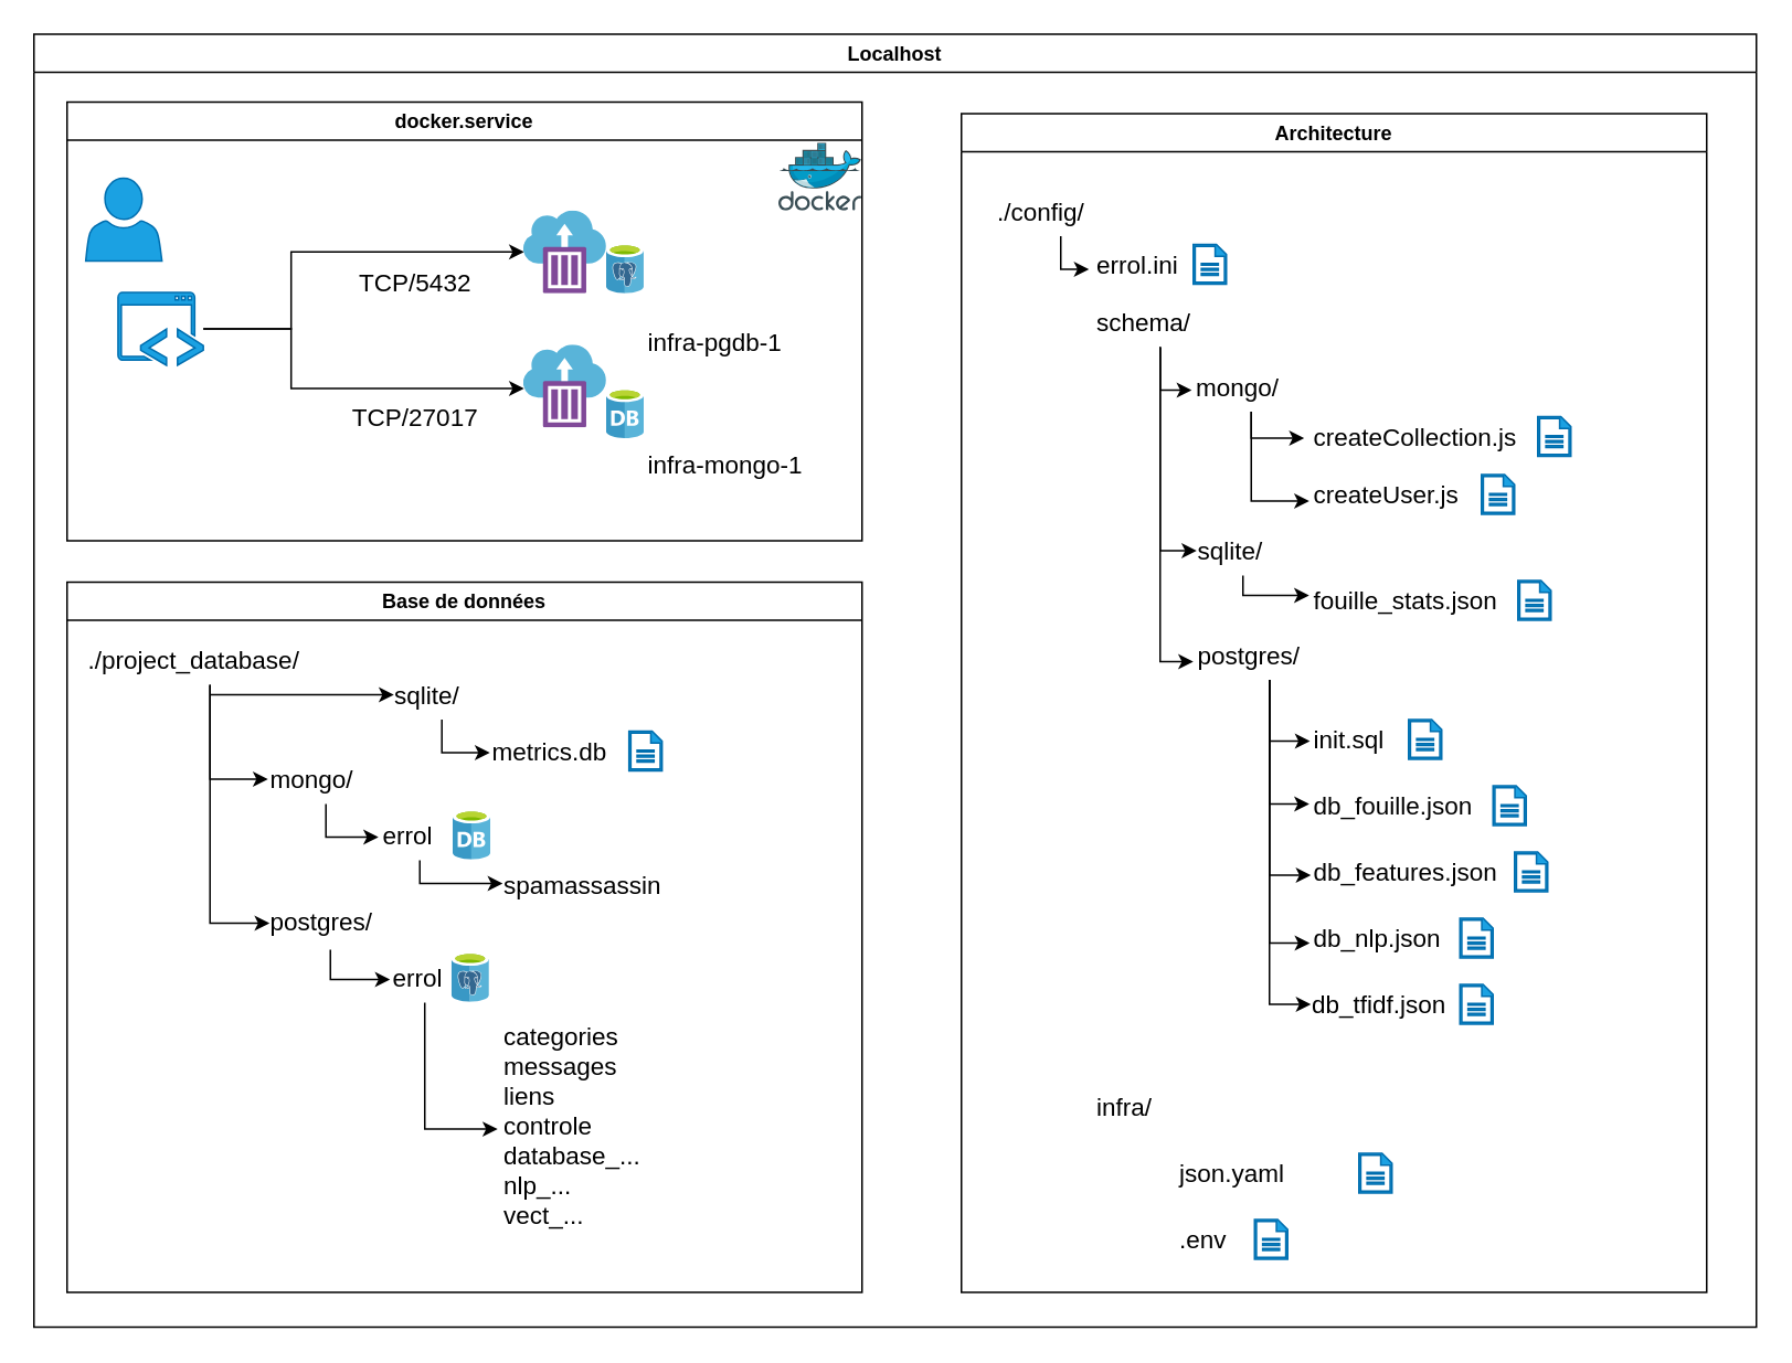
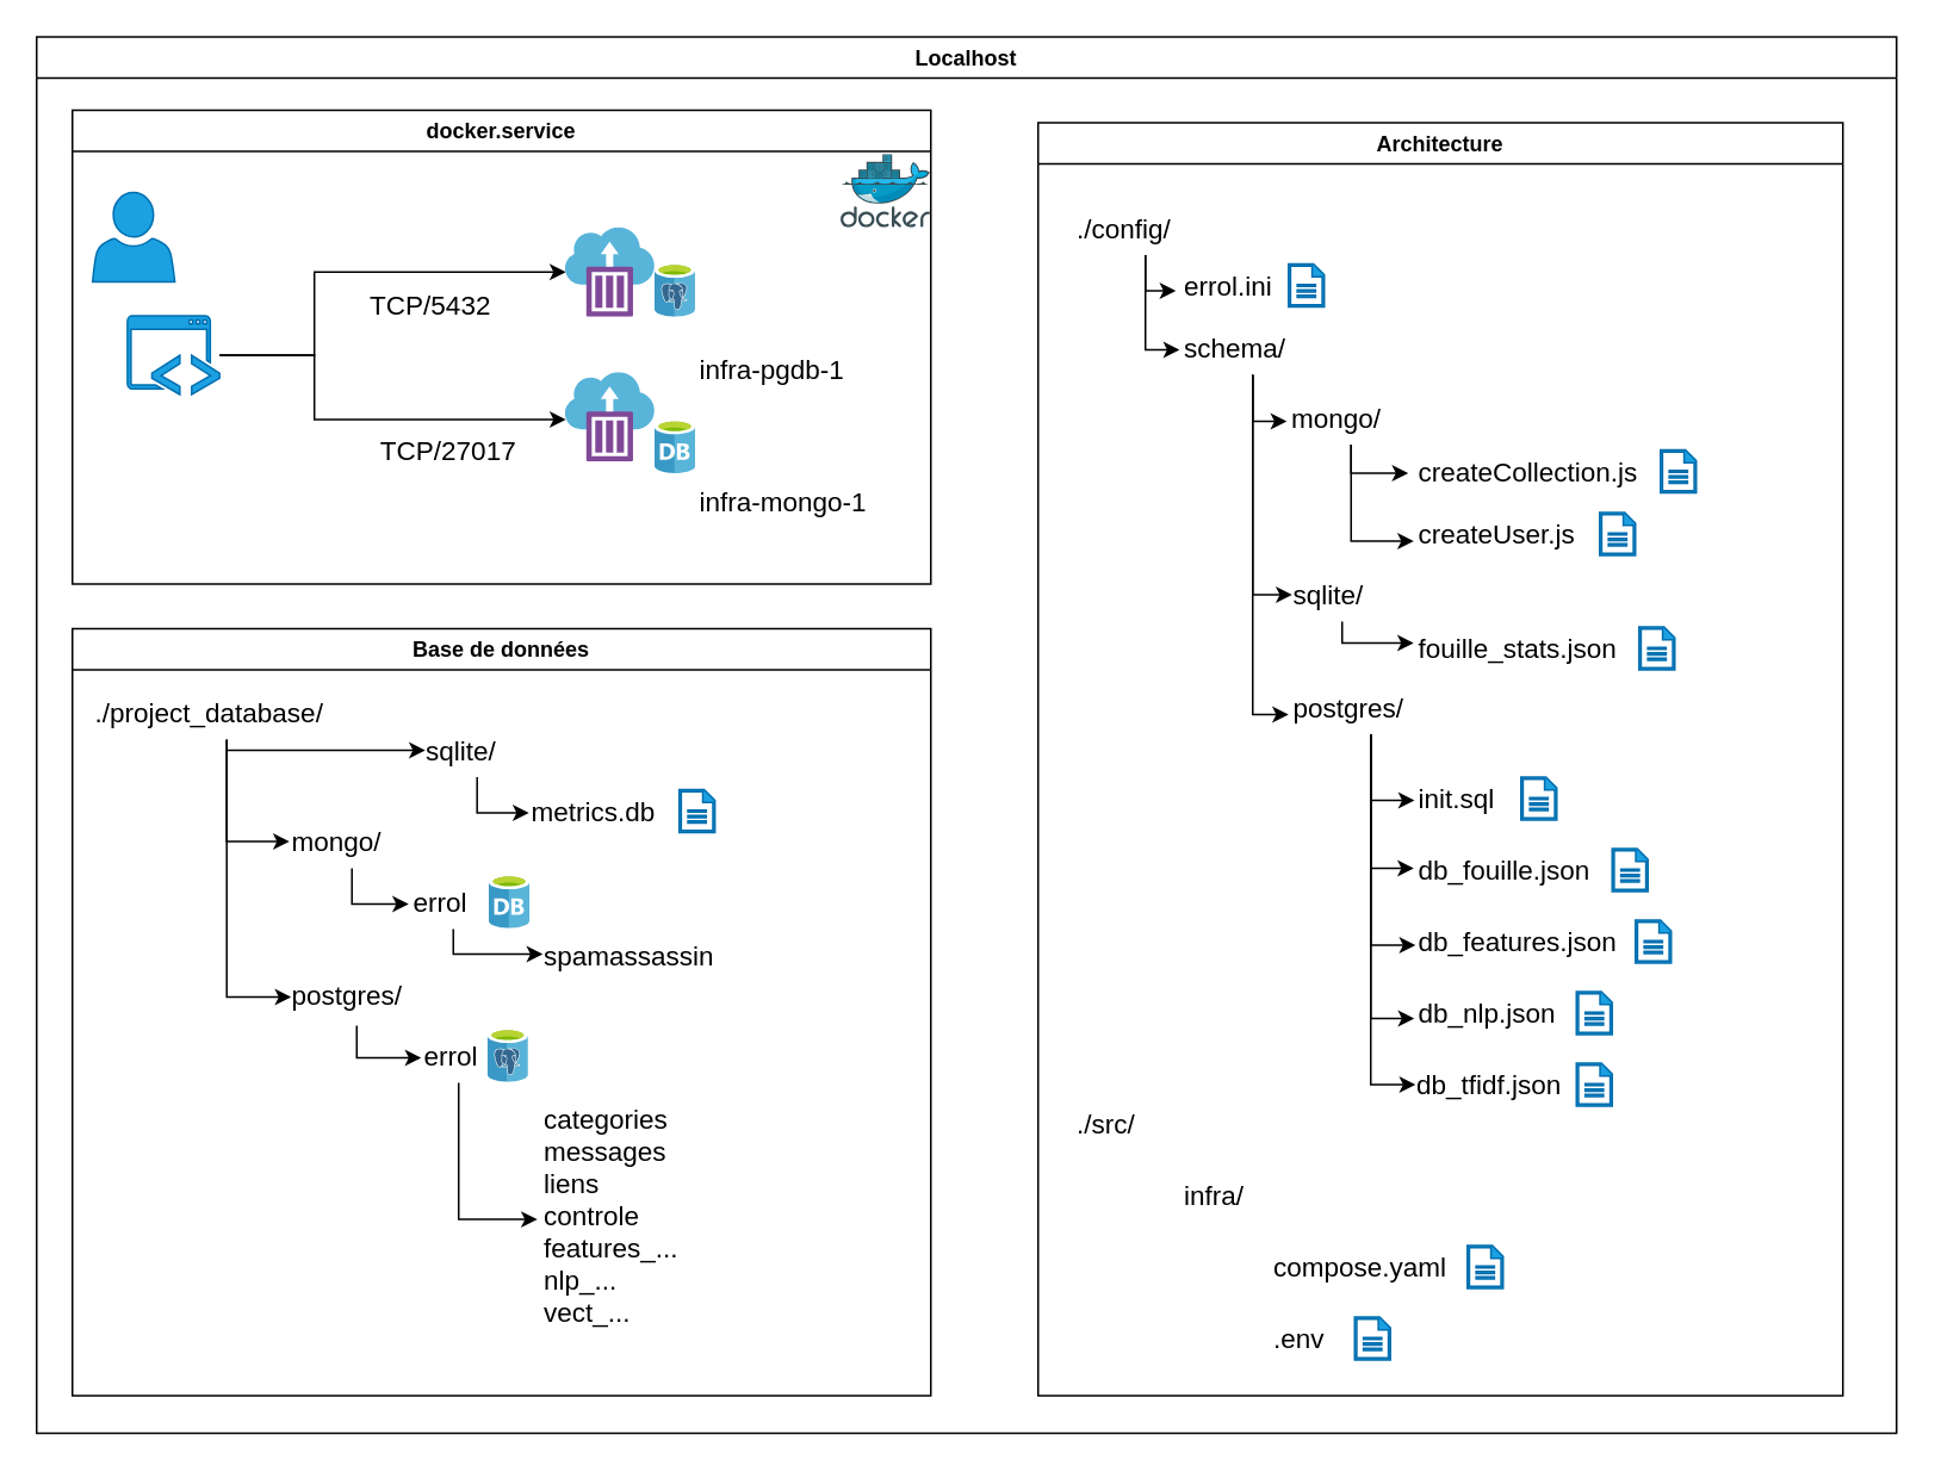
- <mxCell id="51" value="TCP/5432" style="text;html=1;align=center;verticalAlign=middle;resizable=0;points=[];autosize=1;strokeColor=none;fillColor=none;fontSize=15;" parent="46" vertex="1"><mxGeometry x="165.28" y="94" width="90" height="30" as="geometry" /></mxCell>
+ <mxCell id="51" value="TCP/5432" style="text;html=1;align=center;verticalAlign=middle;resizable=0;points=[];autosize=1;strokeColor=none;fillColor=none;fontSize=15;" parent="46" vertex="1"><mxGeometry x="155.28" y="94" width="90" height="30" as="geometry" /></mxCell>
+ <mxCell id="6" style="edgeStyle=orthogonalEdgeStyle;rounded=0;orthogonalLoop=1;jettySize=auto;html=1;entryX=-0.012;entryY=0.533;entryDx=0;entryDy=0;entryPerimeter=0;" parent="3" source="4" target="5" edge="1"><mxGeometry relative="1" as="geometry" /></mxCell>
+ <mxCell id="22" value="./src/" style="text;html=1;align=left;verticalAlign=middle;resizable=0;points=[];autosize=1;strokeColor=none;fillColor=none;fontSize=15;" parent="3" vertex="1"><mxGeometry x="20" y="545" width="60" height="30" as="geometry" /></mxCell>
- <mxCell id="79" value="categories&lt;br&gt;messages&lt;br&gt;liens&lt;div&gt;controle&lt;/div&gt;&lt;div&gt;database_...&lt;/div&gt;&lt;div&gt;nlp_...&lt;/div&gt;&lt;div&gt;vect_...&lt;/div&gt;" style="text;html=1;align=left;verticalAlign=middle;resizable=0;points=[];autosize=1;strokeColor=none;fillColor=none;fontSize=15;" parent="60" vertex="1"><mxGeometry x="262.28" y="258" width="100" height="140" as="geometry" /></mxCell>
+ <mxCell id="79" value="categories&lt;br&gt;messages&lt;br&gt;liens&lt;div&gt;controle&lt;/div&gt;&lt;div&gt;features_...&lt;/div&gt;&lt;div&gt;nlp_...&lt;/div&gt;&lt;div&gt;vect_...&lt;/div&gt;" style="text;html=1;align=left;verticalAlign=middle;resizable=0;points=[];autosize=1;strokeColor=none;fillColor=none;fontSize=15;" parent="60" vertex="1"><mxGeometry x="262.28" y="258" width="100" height="140" as="geometry" /></mxCell>
- <mxCell id="24" value="json.yaml" style="text;html=1;align=left;verticalAlign=middle;resizable=0;points=[];autosize=1;strokeColor=none;fillColor=none;fontSize=15;" parent="3" vertex="1"><mxGeometry x="130" y="625" width="120" height="30" as="geometry" /></mxCell>
+ <mxCell id="24" value="compose.yaml" style="text;html=1;align=left;verticalAlign=middle;resizable=0;points=[];autosize=1;strokeColor=none;fillColor=none;fontSize=15;" parent="3" vertex="1"><mxGeometry x="130" y="625" width="120" height="30" as="geometry" /></mxCell>
